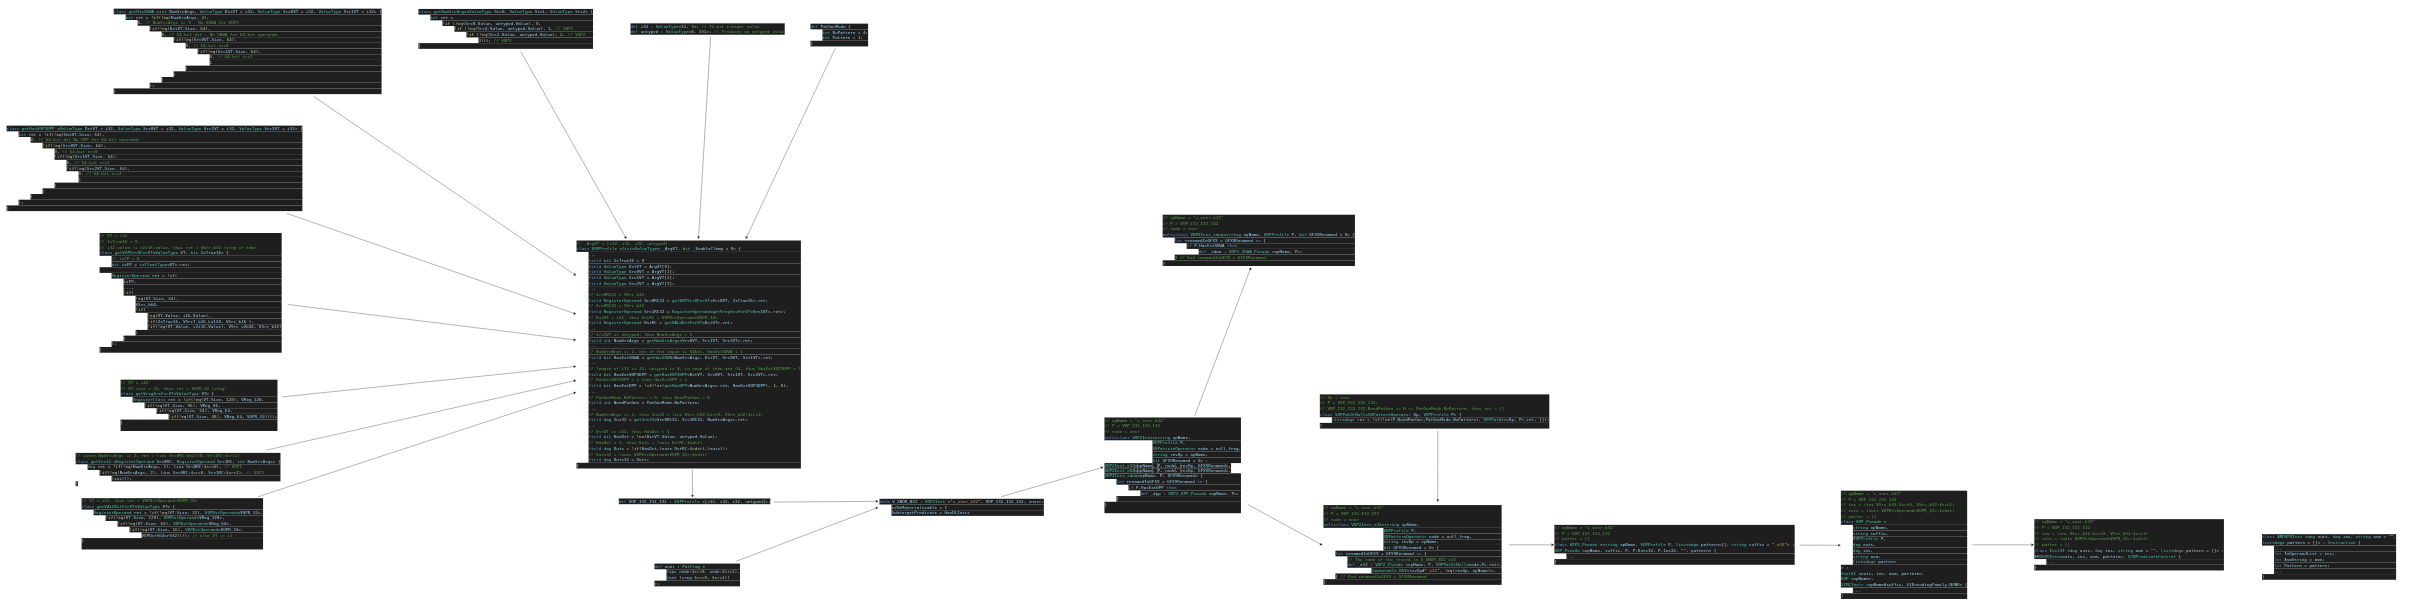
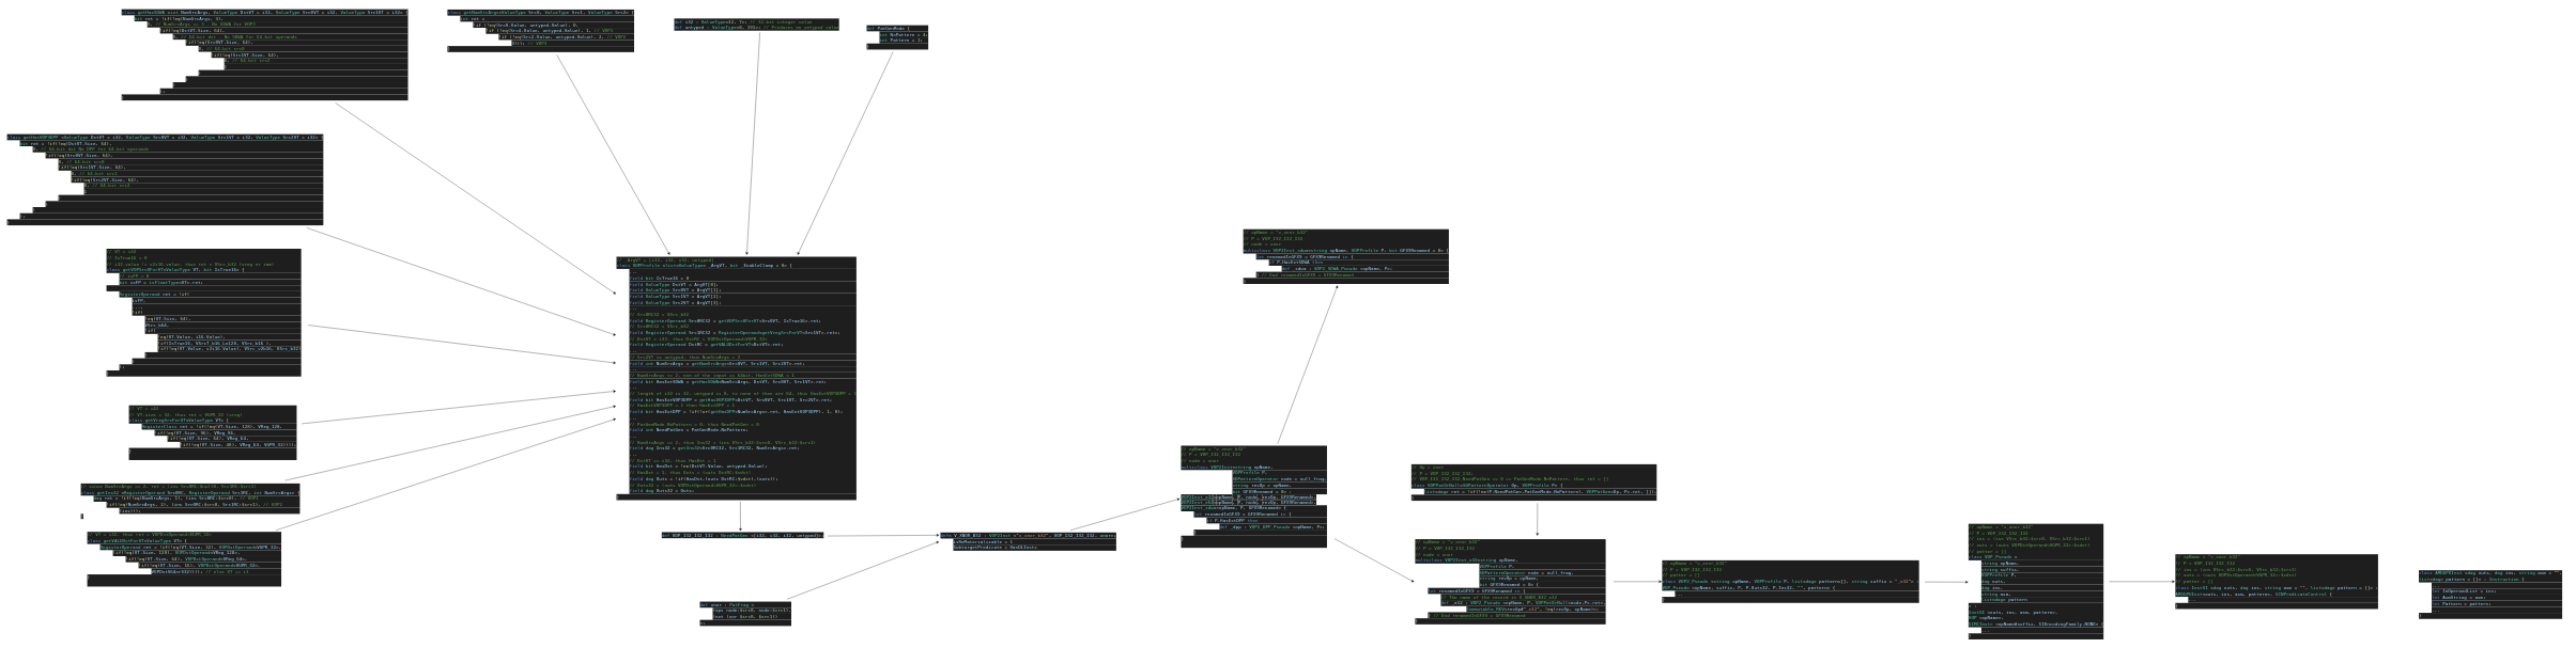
- <mxCell id="18" value="&lt;div style=&quot;color: rgb(218, 218, 218); background-color: rgb(30, 30, 30); font-family: &amp;quot;Droid Sans Mono&amp;quot;, &amp;quot;monospace&amp;quot;, monospace; font-size: 14px; line-height: 19px;&quot;&gt;&lt;div&gt;&lt;span style=&quot;color: #569cd6;&quot;&gt;def&lt;/span&gt; &lt;span style=&quot;color: #9cdcfe;&quot;&gt;i32&lt;/span&gt;     : &lt;span style=&quot;color: #4ec9b0;&quot;&gt;ValueType&lt;/span&gt;&amp;lt;&lt;span style=&quot;color: #b5cea8;&quot;&gt;32&lt;/span&gt;,  &lt;span style=&quot;color: #b5cea8;&quot;&gt;7&lt;/span&gt;&amp;gt;;  &lt;span style=&quot;color: #57a64a;&quot;&gt;// 32-bit integer value&lt;/span&gt;&lt;/div&gt;&lt;div&gt;&lt;span style=&quot;color: #569cd6;&quot;&gt;def&lt;/span&gt; &lt;span style=&quot;color: #9cdcfe;&quot;&gt;untyped&lt;/span&gt;   : &lt;span style=&quot;color: #4ec9b0;&quot;&gt;ValueType&lt;/span&gt;&amp;lt;&lt;span style=&quot;color: #b5cea8;&quot;&gt;8&lt;/span&gt;,    &lt;span style=&quot;color: #b5cea8;&quot;&gt;191&lt;/span&gt;&amp;gt;;  &lt;span style=&quot;color: #57a64a;&quot;&gt;// Produces an untyped value&lt;/span&gt;&lt;/div&gt;&lt;/div&gt;" style="text;html=1;align=left;verticalAlign=middle;resizable=0;points=[];autosize=1;strokeColor=none;fillColor=none;" vertex="1" parent="1"><mxGeometry x="2100" y="70" width="540" height="50" as="geometry" /></mxCell>
+ <mxCell id="18" value="&lt;div style=&quot;color: rgb(218, 218, 218); background-color: rgb(30, 30, 30); font-family: &amp;quot;Droid Sans Mono&amp;quot;, &amp;quot;monospace&amp;quot;, monospace; font-size: 14px; line-height: 19px;&quot;&gt;&lt;div&gt;&lt;span style=&quot;color: #569cd6;&quot;&gt;def&lt;/span&gt; &lt;span style=&quot;color: #9cdcfe;&quot;&gt;i32&lt;/span&gt;     : &lt;span style=&quot;color: #4ec9b0;&quot;&gt;ValueType&lt;/span&gt;&amp;lt;&lt;span style=&quot;color: #b5cea8;&quot;&gt;32&lt;/span&gt;,  &lt;span style=&quot;color: #b5cea8;&quot;&gt;7&lt;/span&gt;&amp;gt;;  &lt;span style=&quot;color: #57a64a;&quot;&gt;// 32-bit integer value&lt;/span&gt;&lt;/div&gt;&lt;div&gt;&lt;span style=&quot;color: #569cd6;&quot;&gt;def&lt;/span&gt; &lt;span style=&quot;color: #9cdcfe;&quot;&gt;untyped&lt;/span&gt;   : &lt;span style=&quot;color: #4ec9b0;&quot;&gt;ValueType&lt;/span&gt;&amp;lt;&lt;span style=&quot;color: #b5cea8;&quot;&gt;8&lt;/span&gt;,    &lt;span style=&quot;color: #b5cea8;&quot;&gt;191&lt;/span&gt;&amp;gt;;  &lt;span style=&quot;color: #57a64a;&quot;&gt;// Produces an untyped value&lt;/span&gt;&lt;/div&gt;&lt;/div&gt;" style="text;html=1;align=left;verticalAlign=middle;resizable=0;points=[];autosize=1;strokeColor=none;fillColor=none;" vertex="1" parent="1"><mxGeometry x="2100" y="50" width="540" height="50" as="geometry" /></mxCell>
- <mxCell id="27" value="&lt;div style=&quot;color: rgb(218, 218, 218); background-color: rgb(30, 30, 30); font-family: &amp;quot;Droid Sans Mono&amp;quot;, &amp;quot;monospace&amp;quot;, monospace; font-size: 14px; line-height: 19px;&quot;&gt;&lt;div&gt;&lt;span style=&quot;color: #57a64a;&quot;&gt;// Op = xnor&lt;/span&gt;&lt;/div&gt;&lt;div&gt;&lt;span style=&quot;color: #57a64a;&quot;&gt;// P = VOP_I32_I32_I32;&lt;/span&gt;&lt;/div&gt;&lt;div&gt;&lt;span style=&quot;color: #57a64a;&quot;&gt;// VOP_I32_I32_I32.NeedPatGen == 0 == PatGenMode.NoPattern, thus ret = []&lt;/span&gt;&lt;/div&gt;&lt;div&gt;&lt;span style=&quot;color: #569cd6;&quot;&gt;class&lt;/span&gt; &lt;span style=&quot;color: #4ec9b0;&quot;&gt;VOPPatOrNull&lt;/span&gt;&amp;lt;&lt;span style=&quot;color: #4ec9b0;&quot;&gt;SDPatternOperator &lt;/span&gt;&lt;span style=&quot;color: #9cdcfe;&quot;&gt;Op&lt;/span&gt;, &lt;span style=&quot;color: #4ec9b0;&quot;&gt;VOPProfile &lt;/span&gt;&lt;span style=&quot;color: #9cdcfe;&quot;&gt;P&lt;/span&gt;&amp;gt; {&lt;/div&gt;&lt;/div&gt;&lt;blockquote style=&quot;margin: 0 0 0 40px; border: none; padding: 0px;&quot;&gt;&lt;div style=&quot;color: rgb(218, 218, 218); background-color: rgb(30, 30, 30); font-family: &amp;quot;Droid Sans Mono&amp;quot;, &amp;quot;monospace&amp;quot;, monospace; font-size: 14px; line-height: 19px;&quot;&gt;&lt;div&gt;&lt;span style=&quot;color: #4ec9b0;&quot;&gt;list&lt;/span&gt;&amp;lt;&lt;span style=&quot;color: #4ec9b0;&quot;&gt;dag&lt;/span&gt;&amp;gt; &lt;span style=&quot;color: #9cdcfe;&quot;&gt;ret&lt;/span&gt; = &lt;span style=&quot;color: #dcdcaa;&quot;&gt;!if&lt;/span&gt;(&lt;span style=&quot;color: #dcdcaa;&quot;&gt;!ne&lt;/span&gt;(&lt;span style=&quot;color: #9cdcfe;&quot;&gt;P&lt;/span&gt;.&lt;span style=&quot;color: #9cdcfe;&quot;&gt;NeedPatGen&lt;/span&gt;,&lt;span style=&quot;color: #9cdcfe;&quot;&gt;PatGenMode&lt;/span&gt;.&lt;span style=&quot;color: #9cdcfe;&quot;&gt;NoPattern&lt;/span&gt;), &lt;span style=&quot;color: #4ec9b0;&quot;&gt;VOPPatGen&lt;/span&gt;&amp;lt;&lt;span style=&quot;color: #9cdcfe;&quot;&gt;Op&lt;/span&gt;, &lt;span style=&quot;color: #9cdcfe;&quot;&gt;P&lt;/span&gt;&amp;gt;.&lt;span style=&quot;color: #9cdcfe;&quot;&gt;ret&lt;/span&gt;, []);&lt;/div&gt;&lt;/div&gt;&lt;/blockquote&gt;&lt;div style=&quot;color: rgb(218, 218, 218); background-color: rgb(30, 30, 30); font-family: &amp;quot;Droid Sans Mono&amp;quot;, &amp;quot;monospace&amp;quot;, monospace; font-size: 14px; line-height: 19px;&quot;&gt;&lt;div&gt;}&lt;/div&gt;&lt;/div&gt;" style="text;html=1;align=left;verticalAlign=middle;resizable=0;points=[];autosize=1;strokeColor=none;fillColor=none;" vertex="1" parent="1"><mxGeometry x="4398" y="1305" width="790" height="130" as="geometry" /></mxCell>
+ <mxCell id="27" value="&lt;div style=&quot;color: rgb(218, 218, 218); background-color: rgb(30, 30, 30); font-family: &amp;quot;Droid Sans Mono&amp;quot;, &amp;quot;monospace&amp;quot;, monospace; font-size: 14px; line-height: 19px;&quot;&gt;&lt;div&gt;&lt;span style=&quot;color: #57a64a;&quot;&gt;// Op = xnor&lt;/span&gt;&lt;/div&gt;&lt;div&gt;&lt;span style=&quot;color: #57a64a;&quot;&gt;// P = VOP_I32_I32_I32;&lt;/span&gt;&lt;/div&gt;&lt;div&gt;&lt;span style=&quot;color: #57a64a;&quot;&gt;// VOP_I32_I32_I32.NeedPatGen == 0 == PatGenMode.NoPattern, thus ret = []&lt;/span&gt;&lt;/div&gt;&lt;div&gt;&lt;span style=&quot;color: #569cd6;&quot;&gt;class&lt;/span&gt; &lt;span style=&quot;color: #4ec9b0;&quot;&gt;VOPPatOrNull&lt;/span&gt;&amp;lt;&lt;span style=&quot;color: #4ec9b0;&quot;&gt;SDPatternOperator &lt;/span&gt;&lt;span style=&quot;color: #9cdcfe;&quot;&gt;Op&lt;/span&gt;, &lt;span style=&quot;color: #4ec9b0;&quot;&gt;VOPProfile &lt;/span&gt;&lt;span style=&quot;color: #9cdcfe;&quot;&gt;P&lt;/span&gt;&amp;gt; {&lt;/div&gt;&lt;/div&gt;&lt;blockquote style=&quot;margin: 0 0 0 40px; border: none; padding: 0px;&quot;&gt;&lt;div style=&quot;color: rgb(218, 218, 218); background-color: rgb(30, 30, 30); font-family: &amp;quot;Droid Sans Mono&amp;quot;, &amp;quot;monospace&amp;quot;, monospace; font-size: 14px; line-height: 19px;&quot;&gt;&lt;div&gt;&lt;span style=&quot;color: #4ec9b0;&quot;&gt;list&lt;/span&gt;&amp;lt;&lt;span style=&quot;color: #4ec9b0;&quot;&gt;dag&lt;/span&gt;&amp;gt; &lt;span style=&quot;color: #9cdcfe;&quot;&gt;ret&lt;/span&gt; = &lt;span style=&quot;color: #dcdcaa;&quot;&gt;!if&lt;/span&gt;(&lt;span style=&quot;color: #dcdcaa;&quot;&gt;!ne&lt;/span&gt;(&lt;span style=&quot;color: #9cdcfe;&quot;&gt;P&lt;/span&gt;.&lt;span style=&quot;color: #9cdcfe;&quot;&gt;NeedPatGen&lt;/span&gt;,&lt;span style=&quot;color: #9cdcfe;&quot;&gt;PatGenMode&lt;/span&gt;.&lt;span style=&quot;color: #9cdcfe;&quot;&gt;NoPattern&lt;/span&gt;), &lt;span style=&quot;color: #4ec9b0;&quot;&gt;VOPPatGen&lt;/span&gt;&amp;lt;&lt;span style=&quot;color: #9cdcfe;&quot;&gt;Op&lt;/span&gt;, &lt;span style=&quot;color: #9cdcfe;&quot;&gt;P&lt;/span&gt;&amp;gt;.&lt;span style=&quot;color: #9cdcfe;&quot;&gt;ret&lt;/span&gt;, []);&lt;/div&gt;&lt;/div&gt;&lt;/blockquote&gt;&lt;div style=&quot;color: rgb(218, 218, 218); background-color: rgb(30, 30, 30); font-family: &amp;quot;Droid Sans Mono&amp;quot;, &amp;quot;monospace&amp;quot;, monospace; font-size: 14px; line-height: 19px;&quot;&gt;&lt;div&gt;}&lt;/div&gt;&lt;/div&gt;" style="text;html=1;align=left;verticalAlign=middle;resizable=0;points=[];autosize=1;strokeColor=none;fillColor=none;" vertex="1" parent="1"><mxGeometry x="4398" y="1440" width="790" height="130" as="geometry" /></mxCell>
- <mxCell id="6" value="&lt;div style=&quot;color: rgb(218, 218, 218); background-color: rgb(30, 30, 30); font-family: &amp;quot;Droid Sans Mono&amp;quot;, &amp;quot;monospace&amp;quot;, monospace; font-size: 14px; line-height: 19px;&quot;&gt;&lt;span style=&quot;color: #569cd6;&quot;&gt;def&lt;/span&gt; &lt;span style=&quot;color: #9cdcfe;&quot;&gt;VOP_I32_I32_I32&lt;/span&gt; : &lt;span style=&quot;color: #4ec9b0;&quot;&gt;VOPProfile&lt;/span&gt; &amp;lt;[&lt;span style=&quot;color: #9cdcfe;&quot;&gt;i32&lt;/span&gt;, &lt;span style=&quot;color: #9cdcfe;&quot;&gt;i32&lt;/span&gt;, &lt;span style=&quot;color: #9cdcfe;&quot;&gt;i32&lt;/span&gt;, &lt;span style=&quot;color: #9cdcfe;&quot;&gt;untyped&lt;/span&gt;]&amp;gt;;&lt;/div&gt;" style="text;html=1;align=center;verticalAlign=middle;resizable=0;points=[];autosize=1;strokeColor=none;fillColor=none;" vertex="1" parent="1"><mxGeometry x="2050" y="1655" width="530" height="30" as="geometry" /></mxCell>
+ <mxCell id="6" value="&lt;div style=&quot;color: rgb(218, 218, 218); background-color: rgb(30, 30, 30); font-family: &amp;quot;Droid Sans Mono&amp;quot;, &amp;quot;monospace&amp;quot;, monospace; font-size: 14px; line-height: 19px;&quot;&gt;&lt;span style=&quot;color: #569cd6;&quot;&gt;def&lt;/span&gt; &lt;span style=&quot;color: #9cdcfe;&quot;&gt;VOP_I32_I32_I32&lt;/span&gt; : &lt;span style=&quot;color: #4ec9b0;&quot;&gt;NeedPatGen&lt;/span&gt; &amp;lt;[&lt;span style=&quot;color: #9cdcfe;&quot;&gt;i32&lt;/span&gt;, &lt;span style=&quot;color: #9cdcfe;&quot;&gt;i32&lt;/span&gt;, &lt;span style=&quot;color: #9cdcfe;&quot;&gt;i32&lt;/span&gt;, &lt;span style=&quot;color: #9cdcfe;&quot;&gt;untyped&lt;/span&gt;]&amp;gt;;&lt;/div&gt;" style="text;html=1;align=center;verticalAlign=middle;resizable=0;points=[];autosize=1;strokeColor=none;fillColor=none;" vertex="1" parent="1"><mxGeometry x="2050" y="1655" width="530" height="30" as="geometry" /></mxCell>
- <mxCell id="10" value="&lt;div style=&quot;color: rgb(218, 218, 218); background-color: rgb(30, 30, 30); font-family: &amp;quot;Droid Sans Mono&amp;quot;, &amp;quot;monospace&amp;quot;, monospace; font-size: 14px; line-height: 19px;&quot;&gt;&lt;div&gt;&lt;span style=&quot;color: #569cd6;&quot;&gt;def&lt;/span&gt; &lt;span style=&quot;color: #9cdcfe;&quot;&gt;xnor&lt;/span&gt; : &lt;span style=&quot;color: #4ec9b0;&quot;&gt;PatFrag&lt;/span&gt; &amp;lt;&lt;/div&gt;&lt;/div&gt;&lt;blockquote style=&quot;margin: 0 0 0 40px; border: none; padding: 0px;&quot;&gt;&lt;div style=&quot;color: rgb(218, 218, 218); background-color: rgb(30, 30, 30); font-family: &amp;quot;Droid Sans Mono&amp;quot;, &amp;quot;monospace&amp;quot;, monospace; font-size: 14px; line-height: 19px;&quot;&gt;&lt;div&gt;  (&lt;span style=&quot;color: #9cdcfe;&quot;&gt;ops&lt;/span&gt; &lt;span style=&quot;color: #9cdcfe;&quot;&gt;node&lt;/span&gt;:&lt;span style=&quot;color: #b5cea8;&quot;&gt;$src0&lt;/span&gt;, &lt;span style=&quot;color: #9cdcfe;&quot;&gt;node&lt;/span&gt;:&lt;span style=&quot;color: #b5cea8;&quot;&gt;$src1&lt;/span&gt;),&lt;/div&gt;&lt;/div&gt;&lt;div style=&quot;color: rgb(218, 218, 218); background-color: rgb(30, 30, 30); font-family: &amp;quot;Droid Sans Mono&amp;quot;, &amp;quot;monospace&amp;quot;, monospace; font-size: 14px; line-height: 19px;&quot;&gt;&lt;div&gt;  (&lt;span style=&quot;color: #9cdcfe;&quot;&gt;not&lt;/span&gt; (&lt;span style=&quot;color: #9cdcfe;&quot;&gt;vreg&lt;/span&gt; &lt;span style=&quot;color: #b5cea8;&quot;&gt;$src0&lt;/span&gt;, &lt;span style=&quot;color: #b5cea8;&quot;&gt;$src1&lt;/span&gt;))&lt;/div&gt;&lt;/div&gt;&lt;/blockquote&gt;&lt;div style=&quot;color: rgb(218, 218, 218); background-color: rgb(30, 30, 30); font-family: &amp;quot;Droid Sans Mono&amp;quot;, &amp;quot;monospace&amp;quot;, monospace; font-size: 14px; line-height: 19px;&quot;&gt;&lt;div&gt;&amp;gt;;&lt;/div&gt;&lt;/div&gt;" style="text;html=1;align=left;verticalAlign=middle;resizable=0;points=[];autosize=1;strokeColor=none;fillColor=none;" vertex="1" parent="1"><mxGeometry x="2180" y="1870" width="310" height="90" as="geometry" /></mxCell>
+ <mxCell id="10" value="&lt;div style=&quot;color: rgb(218, 218, 218); background-color: rgb(30, 30, 30); font-family: &amp;quot;Droid Sans Mono&amp;quot;, &amp;quot;monospace&amp;quot;, monospace; font-size: 14px; line-height: 19px;&quot;&gt;&lt;div&gt;&lt;span style=&quot;color: #569cd6;&quot;&gt;def&lt;/span&gt; &lt;span style=&quot;color: #9cdcfe;&quot;&gt;xnor&lt;/span&gt; : &lt;span style=&quot;color: #4ec9b0;&quot;&gt;PatFrag&lt;/span&gt; &amp;lt;&lt;/div&gt;&lt;/div&gt;&lt;blockquote style=&quot;margin: 0 0 0 40px; border: none; padding: 0px;&quot;&gt;&lt;div style=&quot;color: rgb(218, 218, 218); background-color: rgb(30, 30, 30); font-family: &amp;quot;Droid Sans Mono&amp;quot;, &amp;quot;monospace&amp;quot;, monospace; font-size: 14px; line-height: 19px;&quot;&gt;&lt;div&gt;  (&lt;span style=&quot;color: #9cdcfe;&quot;&gt;ops&lt;/span&gt; &lt;span style=&quot;color: #9cdcfe;&quot;&gt;node&lt;/span&gt;:&lt;span style=&quot;color: #b5cea8;&quot;&gt;$src0&lt;/span&gt;, &lt;span style=&quot;color: #9cdcfe;&quot;&gt;node&lt;/span&gt;:&lt;span style=&quot;color: #b5cea8;&quot;&gt;$src1&lt;/span&gt;),&lt;/div&gt;&lt;/div&gt;&lt;div style=&quot;color: rgb(218, 218, 218); background-color: rgb(30, 30, 30); font-family: &amp;quot;Droid Sans Mono&amp;quot;, &amp;quot;monospace&amp;quot;, monospace; font-size: 14px; line-height: 19px;&quot;&gt;&lt;div&gt;  (&lt;span style=&quot;color: #9cdcfe;&quot;&gt;not&lt;/span&gt; (&lt;span style=&quot;color: #9cdcfe;&quot;&gt;xor&lt;/span&gt; &lt;span style=&quot;color: #b5cea8;&quot;&gt;$src0&lt;/span&gt;, &lt;span style=&quot;color: #b5cea8;&quot;&gt;$src1&lt;/span&gt;))&lt;/div&gt;&lt;/div&gt;&lt;/blockquote&gt;&lt;div style=&quot;color: rgb(218, 218, 218); background-color: rgb(30, 30, 30); font-family: &amp;quot;Droid Sans Mono&amp;quot;, &amp;quot;monospace&amp;quot;, monospace; font-size: 14px; line-height: 19px;&quot;&gt;&lt;div&gt;&amp;gt;;&lt;/div&gt;&lt;/div&gt;" style="text;html=1;align=left;verticalAlign=middle;resizable=0;points=[];autosize=1;strokeColor=none;fillColor=none;" vertex="1" parent="1"><mxGeometry x="2180" y="1870" width="310" height="90" as="geometry" /></mxCell>
